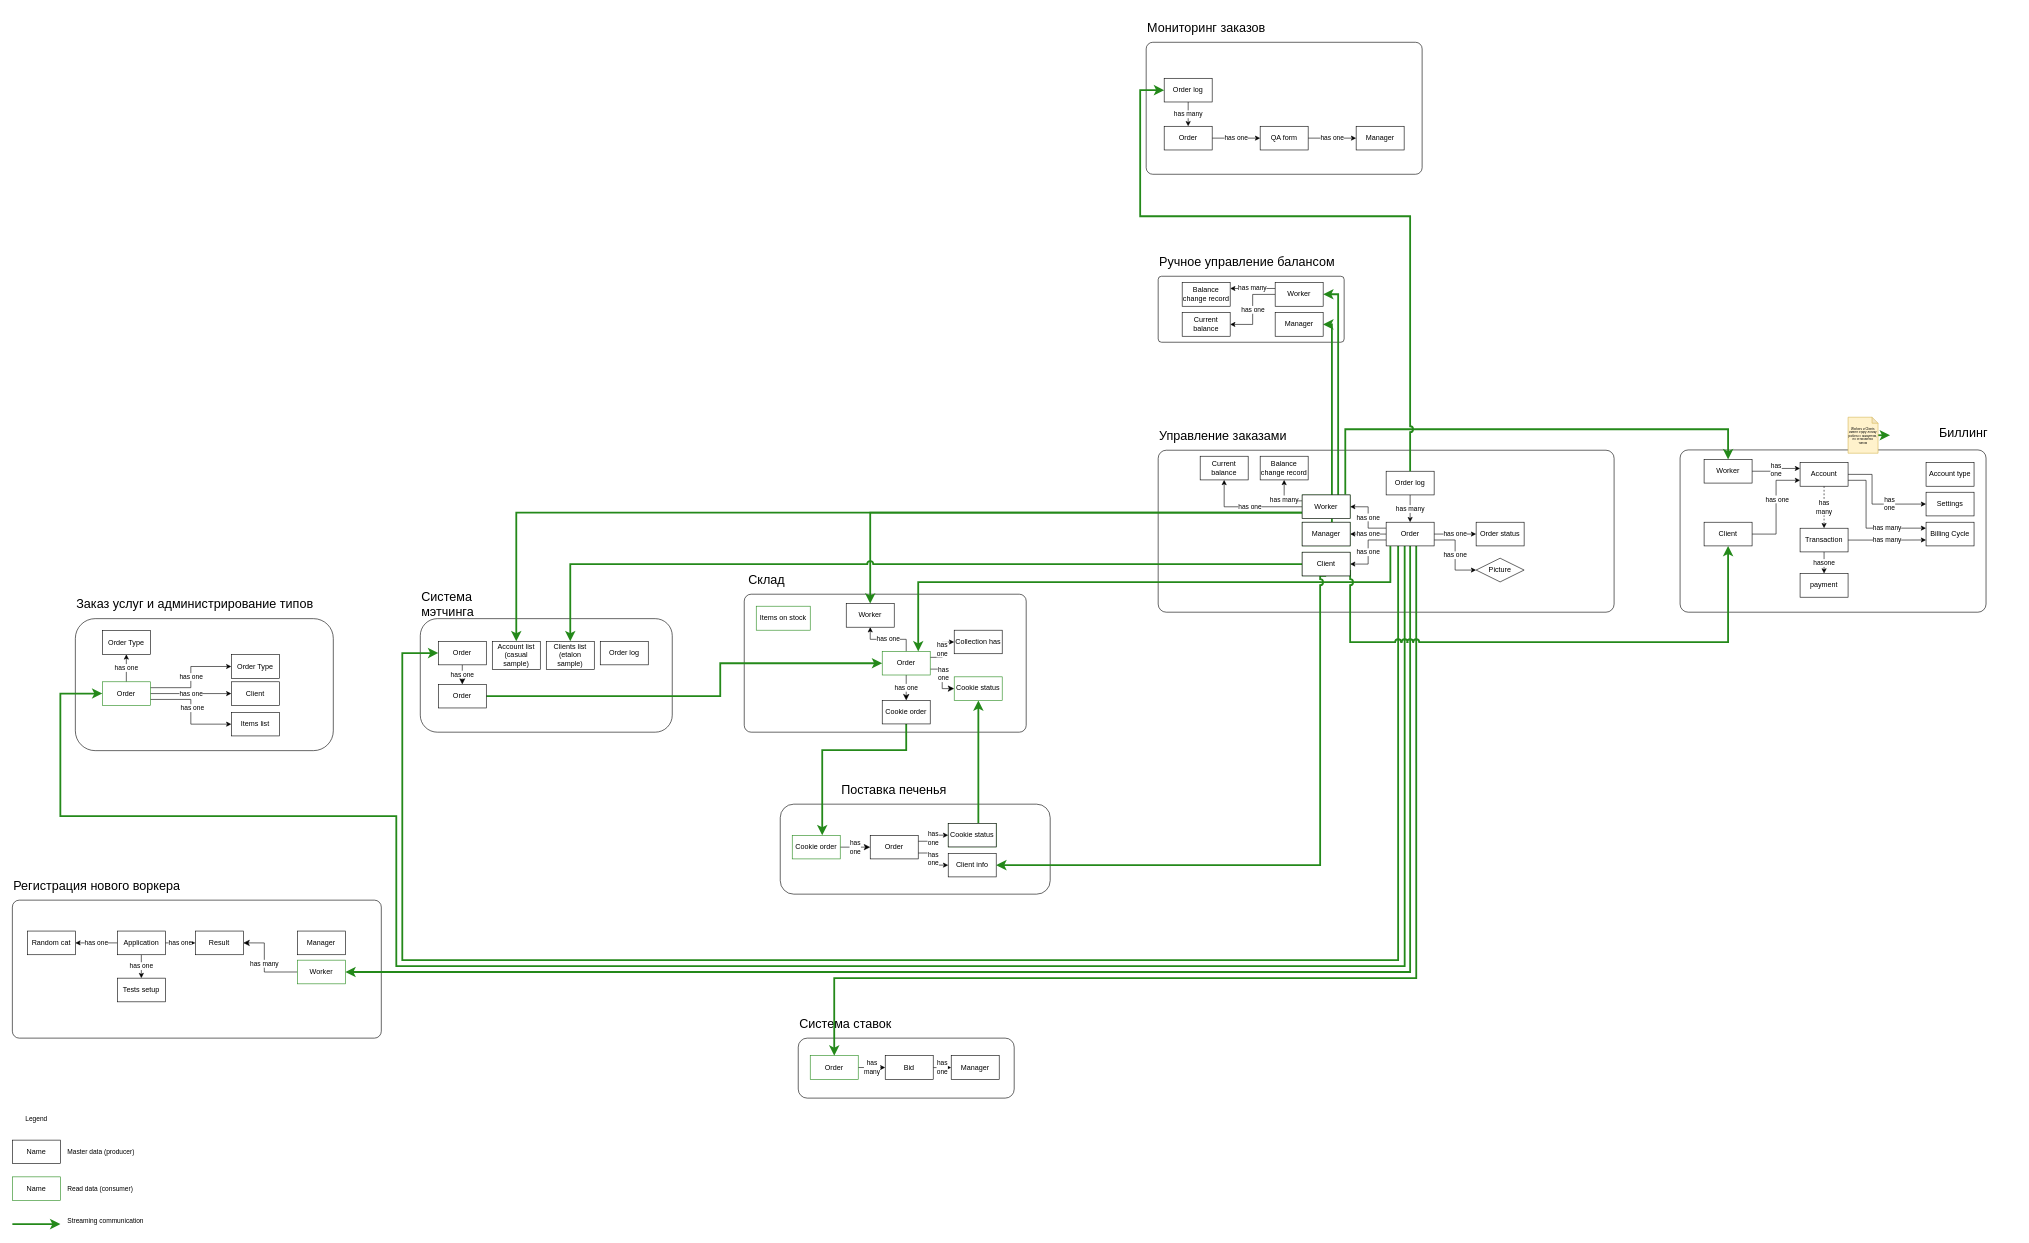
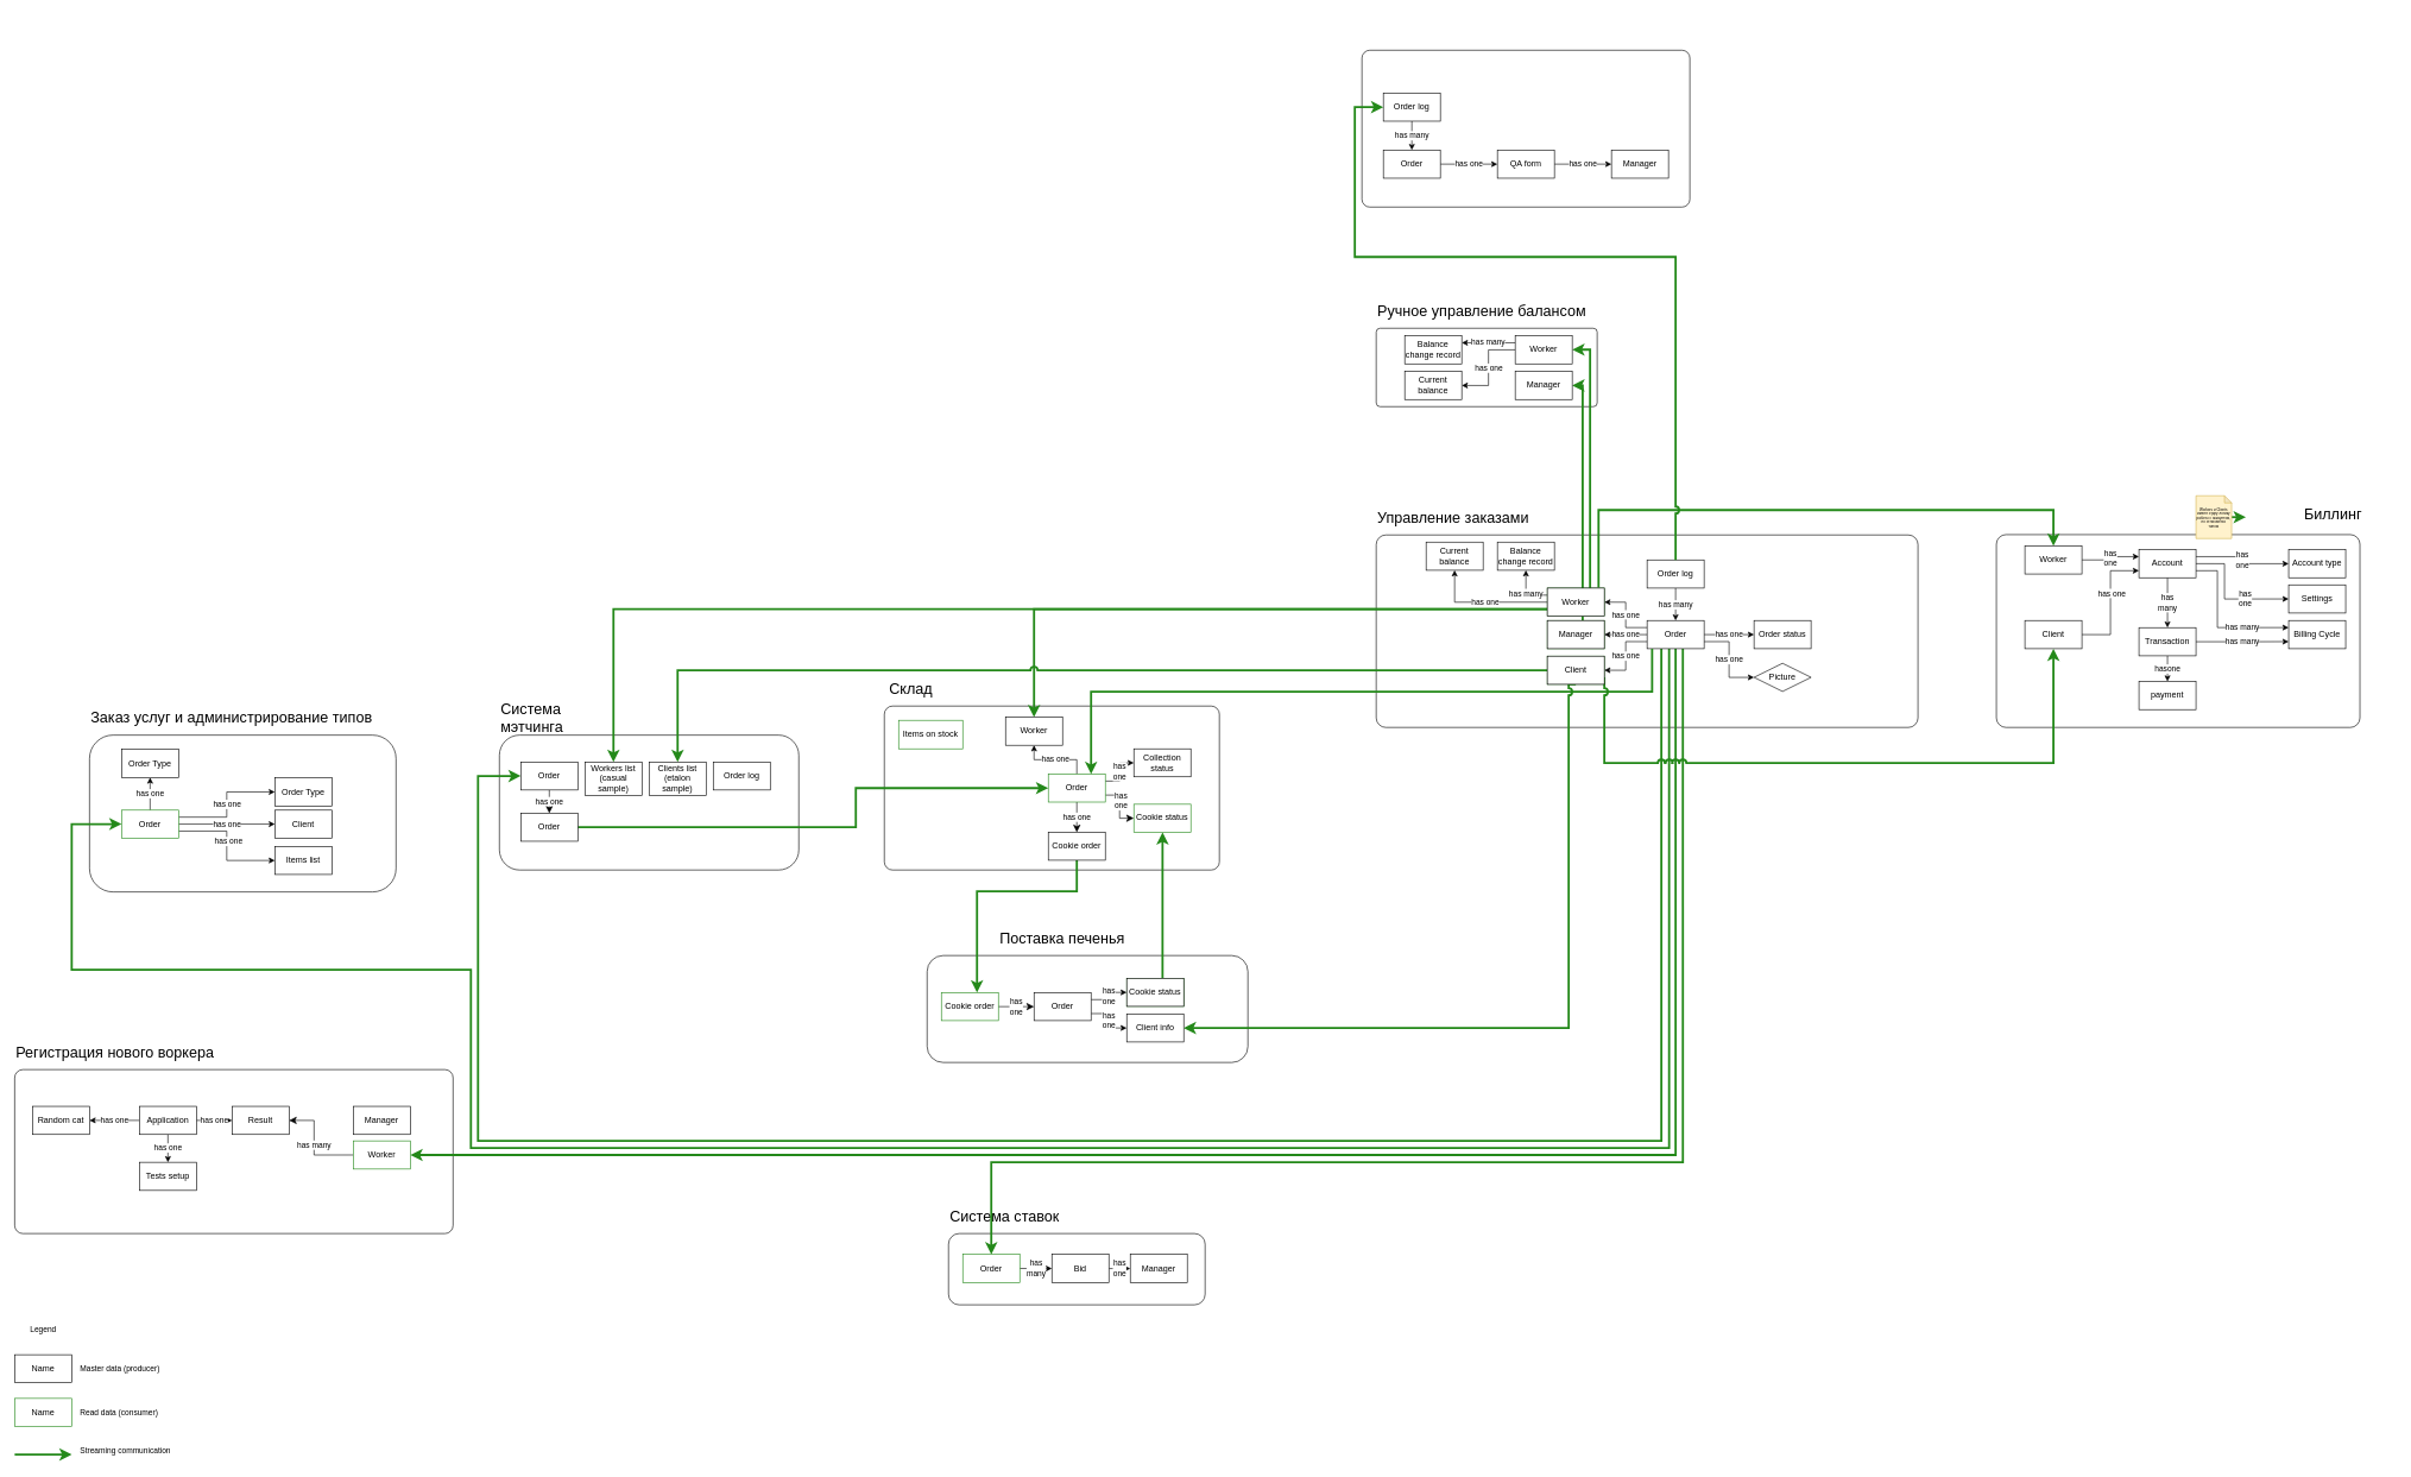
- <mxCell id="19" value="Мониторинг заказов" style="text;html=1;strokeColor=none;fillColor=none;align=left;verticalAlign=middle;whiteSpace=wrap;rounded=0;fontSize=21;" parent="1" vertex="1"><mxGeometry x="1910" y="20" width="340" height="50" as="geometry" /></mxCell>
+ <mxCell id="108" value="has &lt;br&gt;one" style="edgeStyle=orthogonalEdgeStyle;rounded=0;orthogonalLoop=1;jettySize=auto;html=1;exitX=1;exitY=0.25;exitDx=0;exitDy=0;" parent="1" source="114" target="115" edge="1"><mxGeometry relative="1" as="geometry" /></mxCell>
- <mxCell id="111" value="has &lt;br&gt;many" style="edgeStyle=orthogonalEdgeStyle;rounded=0;orthogonalLoop=1;jettySize=auto;html=1;dashed=1;" parent="1" source="114" target="121" edge="1"><mxGeometry relative="1" as="geometry" /></mxCell>
+ <mxCell id="111" value="has &lt;br&gt;many" style="edgeStyle=orthogonalEdgeStyle;rounded=0;orthogonalLoop=1;jettySize=auto;html=1;" parent="1" source="114" target="121" edge="1"><mxGeometry relative="1" as="geometry" /></mxCell>
- <mxCell id="81" value="Collection has" style="rounded=0;whiteSpace=wrap;html=1;" parent="1" vertex="1"><mxGeometry x="1590" y="1050" width="80" height="39.25" as="geometry" /></mxCell>
+ <mxCell id="81" value="Collection status" style="rounded=0;whiteSpace=wrap;html=1;" parent="1" vertex="1"><mxGeometry x="1590" y="1050" width="80" height="39.25" as="geometry" /></mxCell>
- <mxCell id="41" value="Account list (casual sample)" style="rounded=0;whiteSpace=wrap;html=1;" parent="1" vertex="1"><mxGeometry x="820" y="1068.5" width="80" height="46.75" as="geometry" /></mxCell>
+ <mxCell id="41" value="Workers list (casual sample)" style="rounded=0;whiteSpace=wrap;html=1;" parent="1" vertex="1"><mxGeometry x="820" y="1068.5" width="80" height="46.75" as="geometry" /></mxCell>
